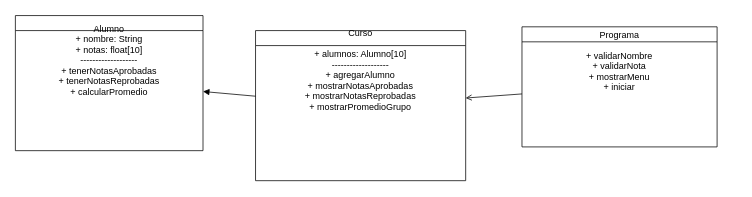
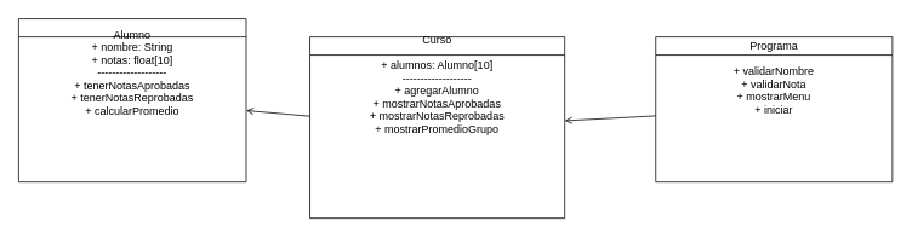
- <mxCell id="4" value="&#10;&#10;&#10;&#10;&#10;Programa&#10;&#10;+ validarNombre&#10;+ validarNota&#10;+ mostrarMenu&#10;+ iniciar" style="shape=swimlane;swimlaneLine=1;startSize=20;fontSize=12;" vertex="1" parent="1"><mxGeometry x="695" y="35" width="260" height="160" as="geometry" /></mxCell>
+ <mxCell id="4" value="&#10;&#10;&#10;&#10;&#10;Programa&#10;&#10;+ validarNombre&#10;+ validarNota&#10;+ mostrarMenu&#10;+ iniciar" style="shape=swimlane;swimlaneLine=1;startSize=20;fontSize=12;" vertex="1" parent="1"><mxGeometry x="720" y="40" width="260" height="160" as="geometry" /></mxCell>
- <mxCell id="5" style="endArrow=block;endSize=6;" edge="1" parent="1" source="3" target="2"><mxGeometry relative="1" as="geometry" /></mxCell>
+ <mxCell id="5" style="endArrow=open;endSize=6;" edge="1" parent="1" source="3" target="2"><mxGeometry relative="1" as="geometry" /></mxCell>
